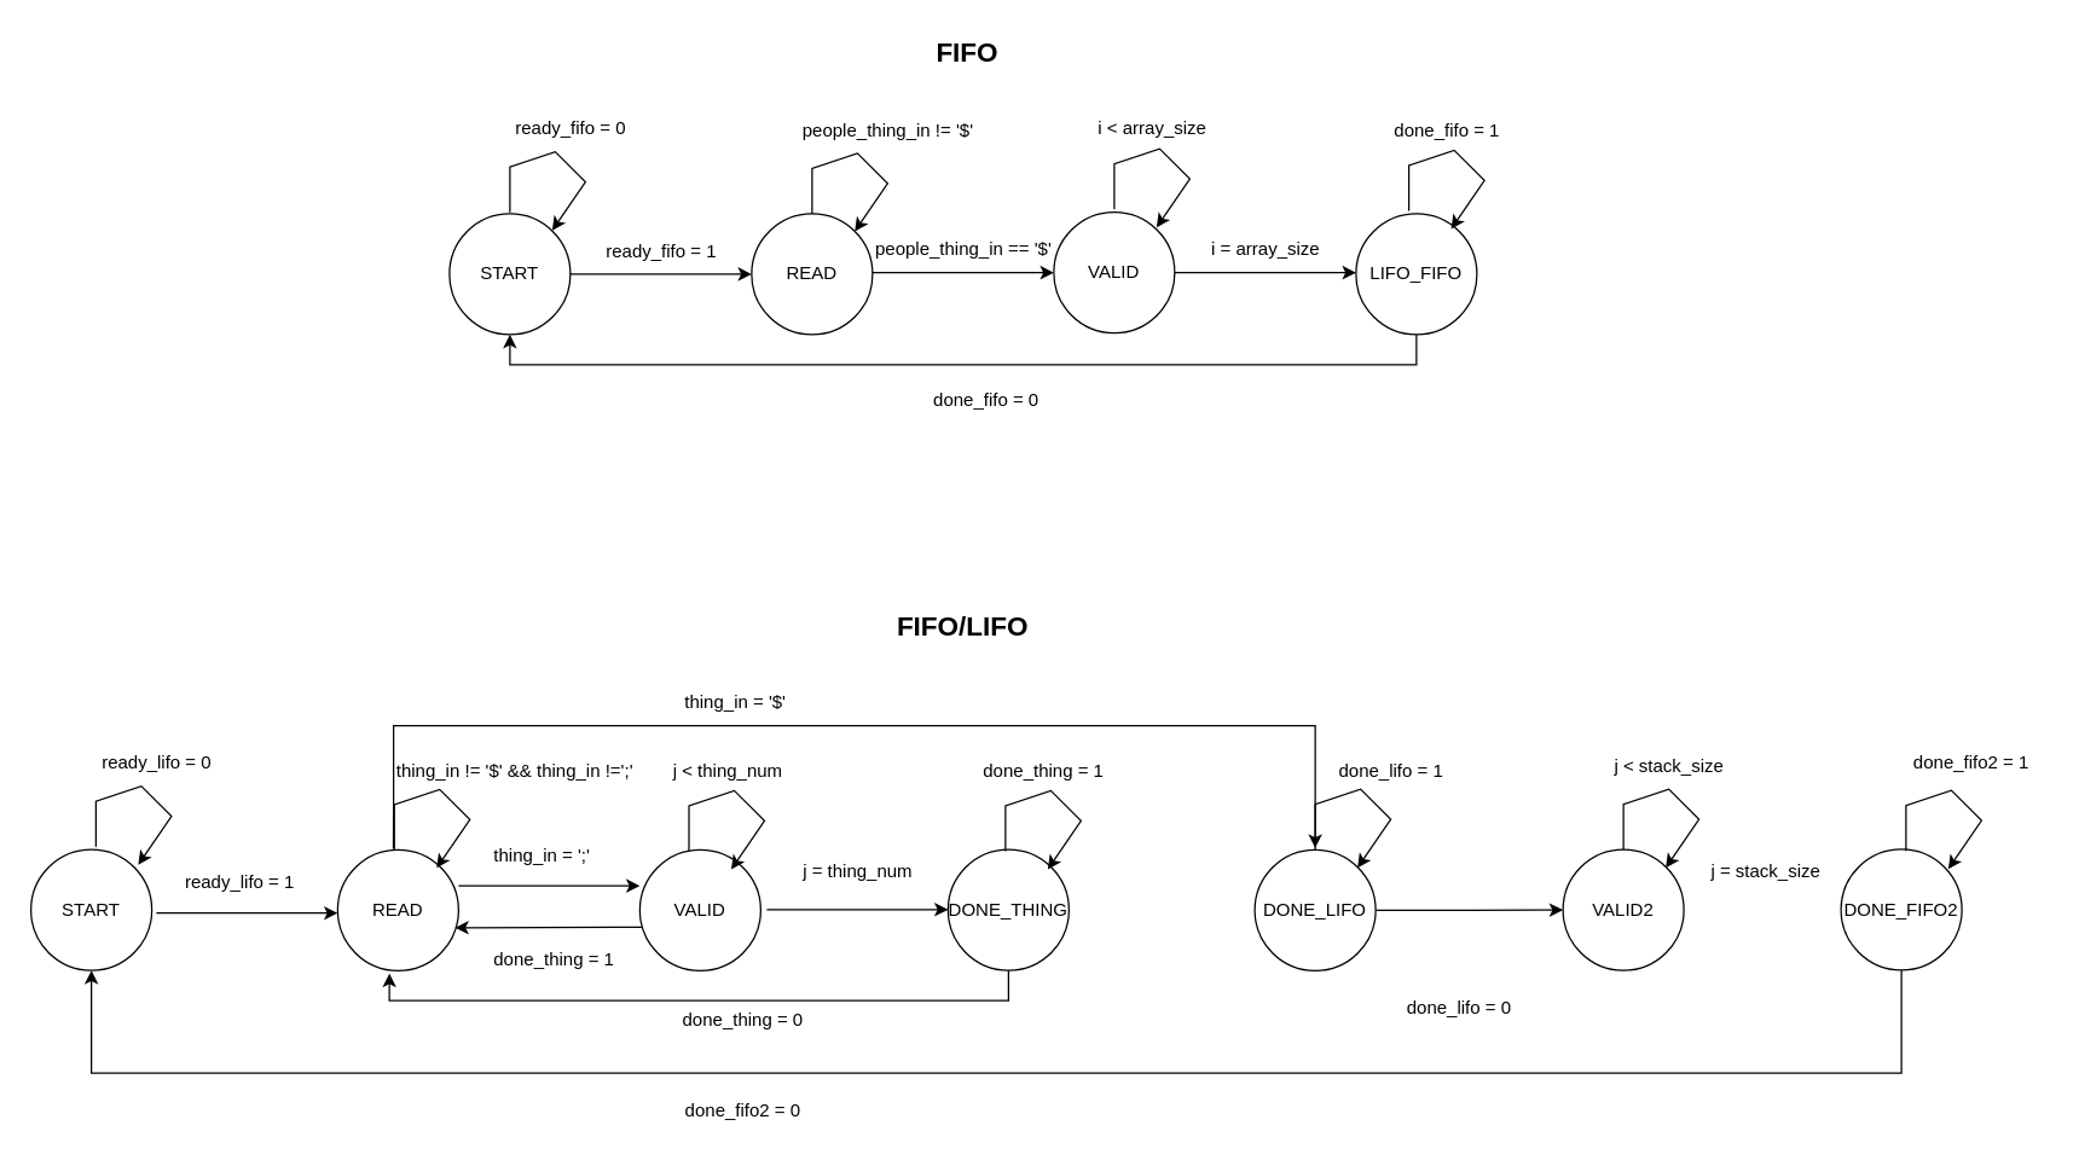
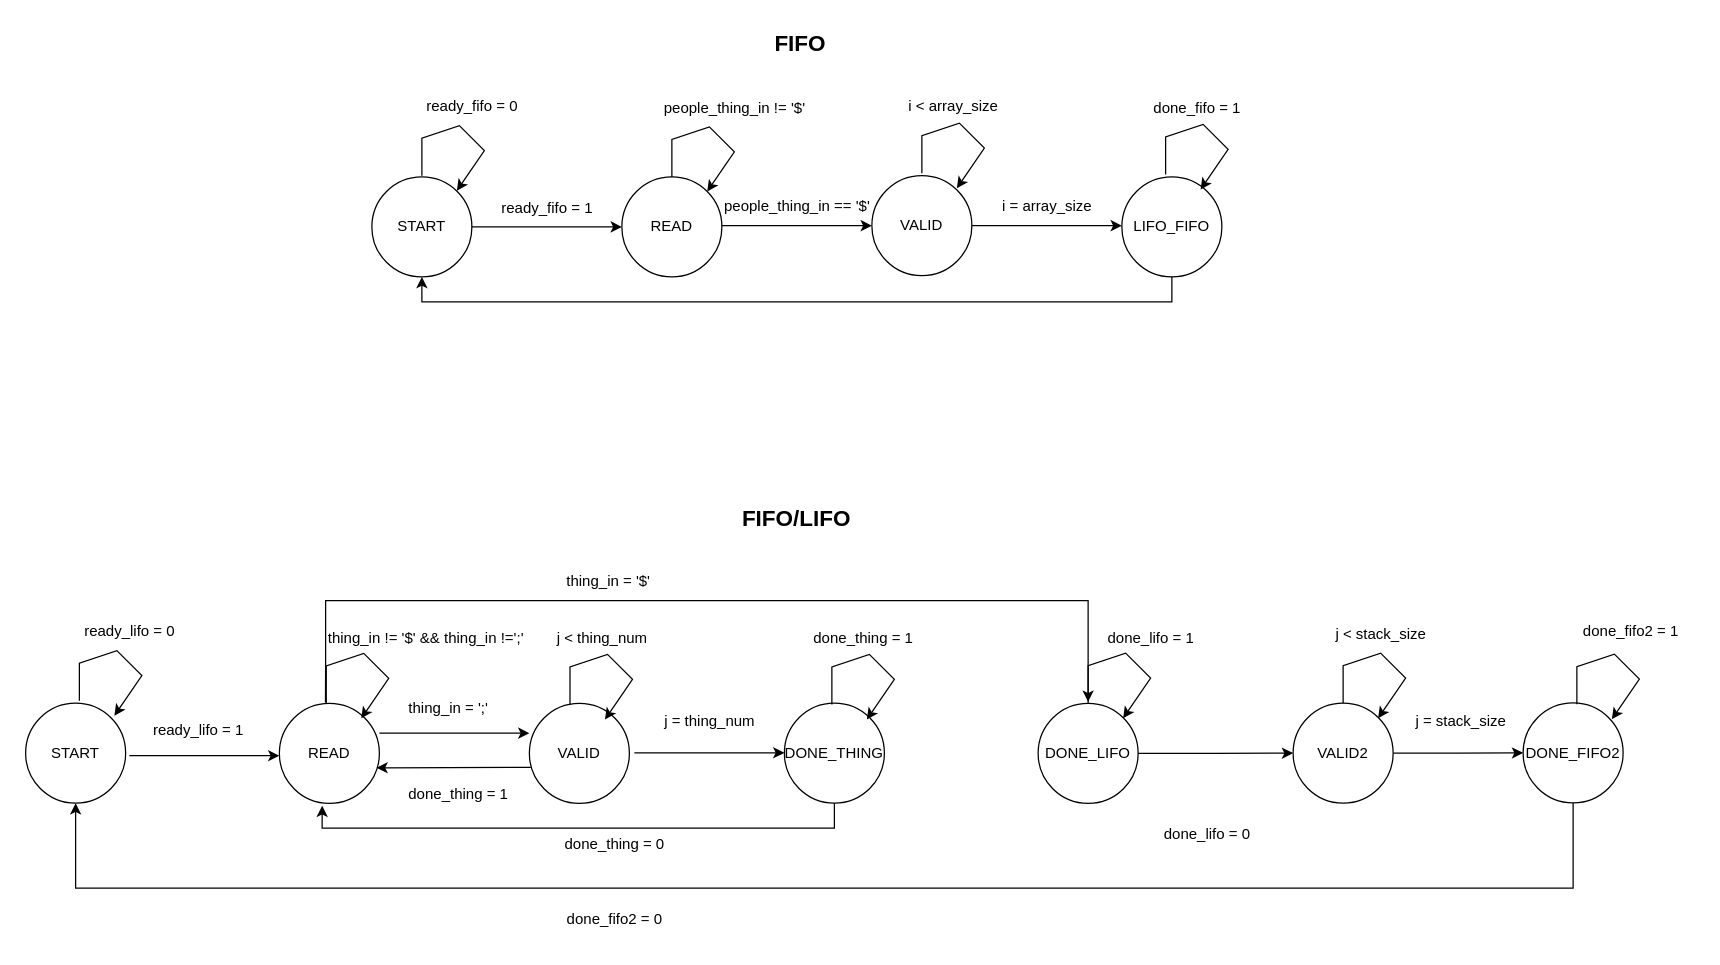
- <mxCell id="46" value="&lt;div&gt;done_fifo = 0&lt;br&gt;&lt;/div&gt;" style="text;html=1;align=center;verticalAlign=middle;resizable=0;points=[];autosize=1;strokeColor=none;fillColor=none;" parent="1" vertex="1"><mxGeometry x="607" y="250" width="90" height="30" as="geometry" /></mxCell>
+ <mxCell id="7" style="edgeStyle=orthogonalEdgeStyle;rounded=0;orthogonalLoop=1;jettySize=auto;html=1;exitX=1;exitY=0.5;exitDx=0;exitDy=0;" parent="1" source="8" target="43" edge="1"><mxGeometry relative="1" as="geometry" /></mxCell>
